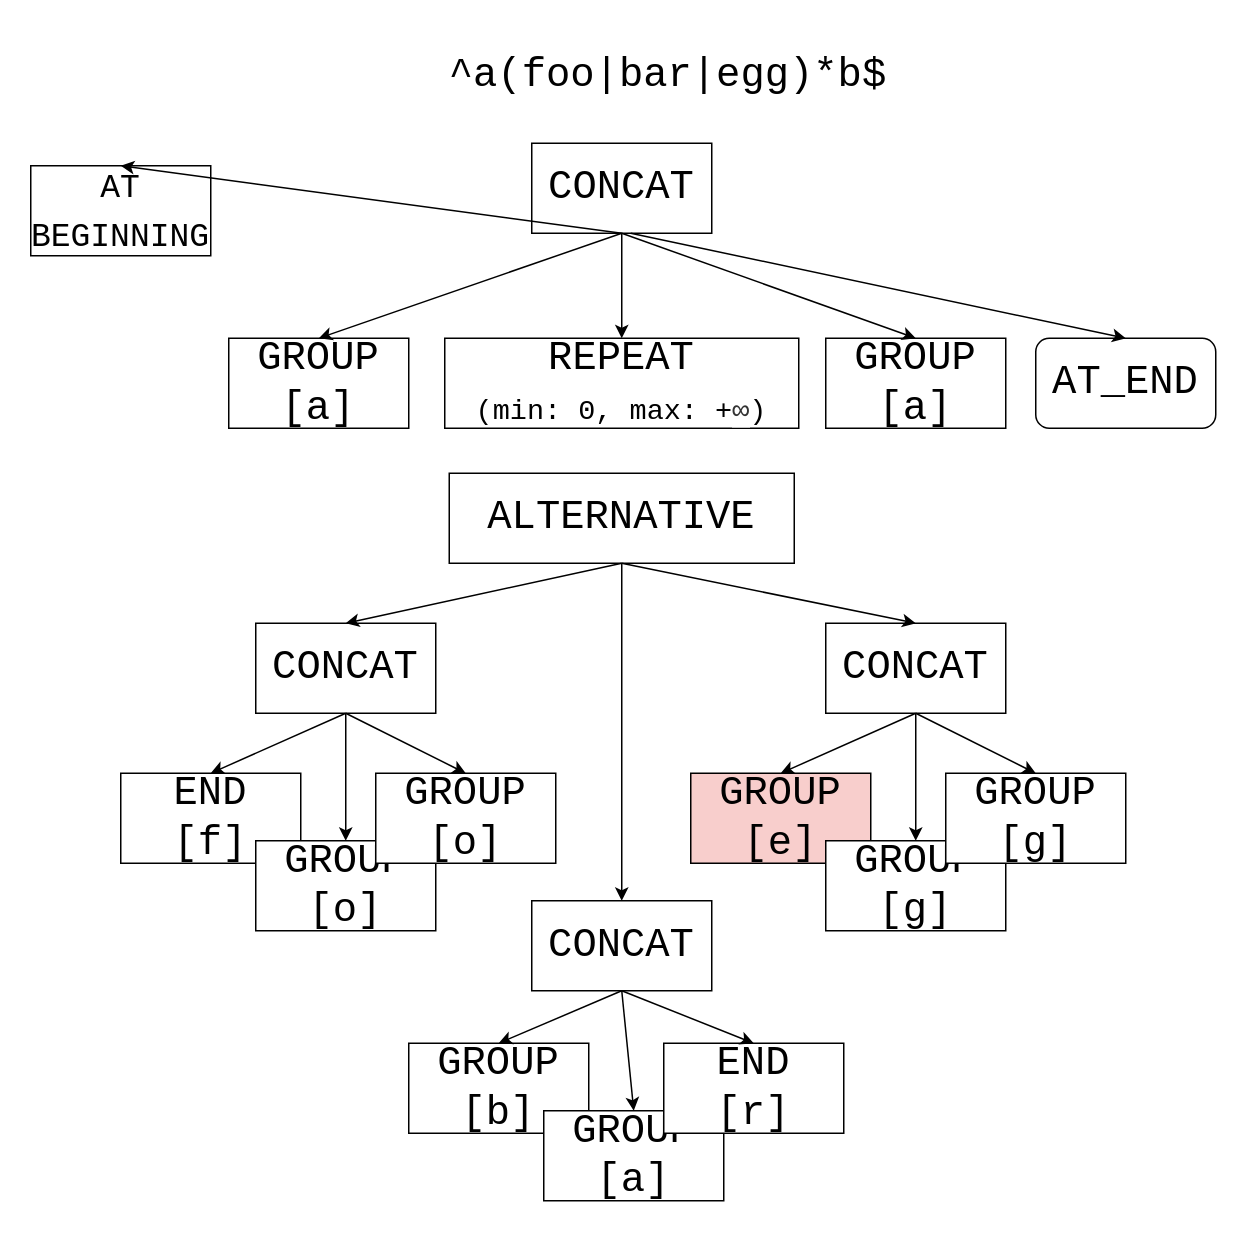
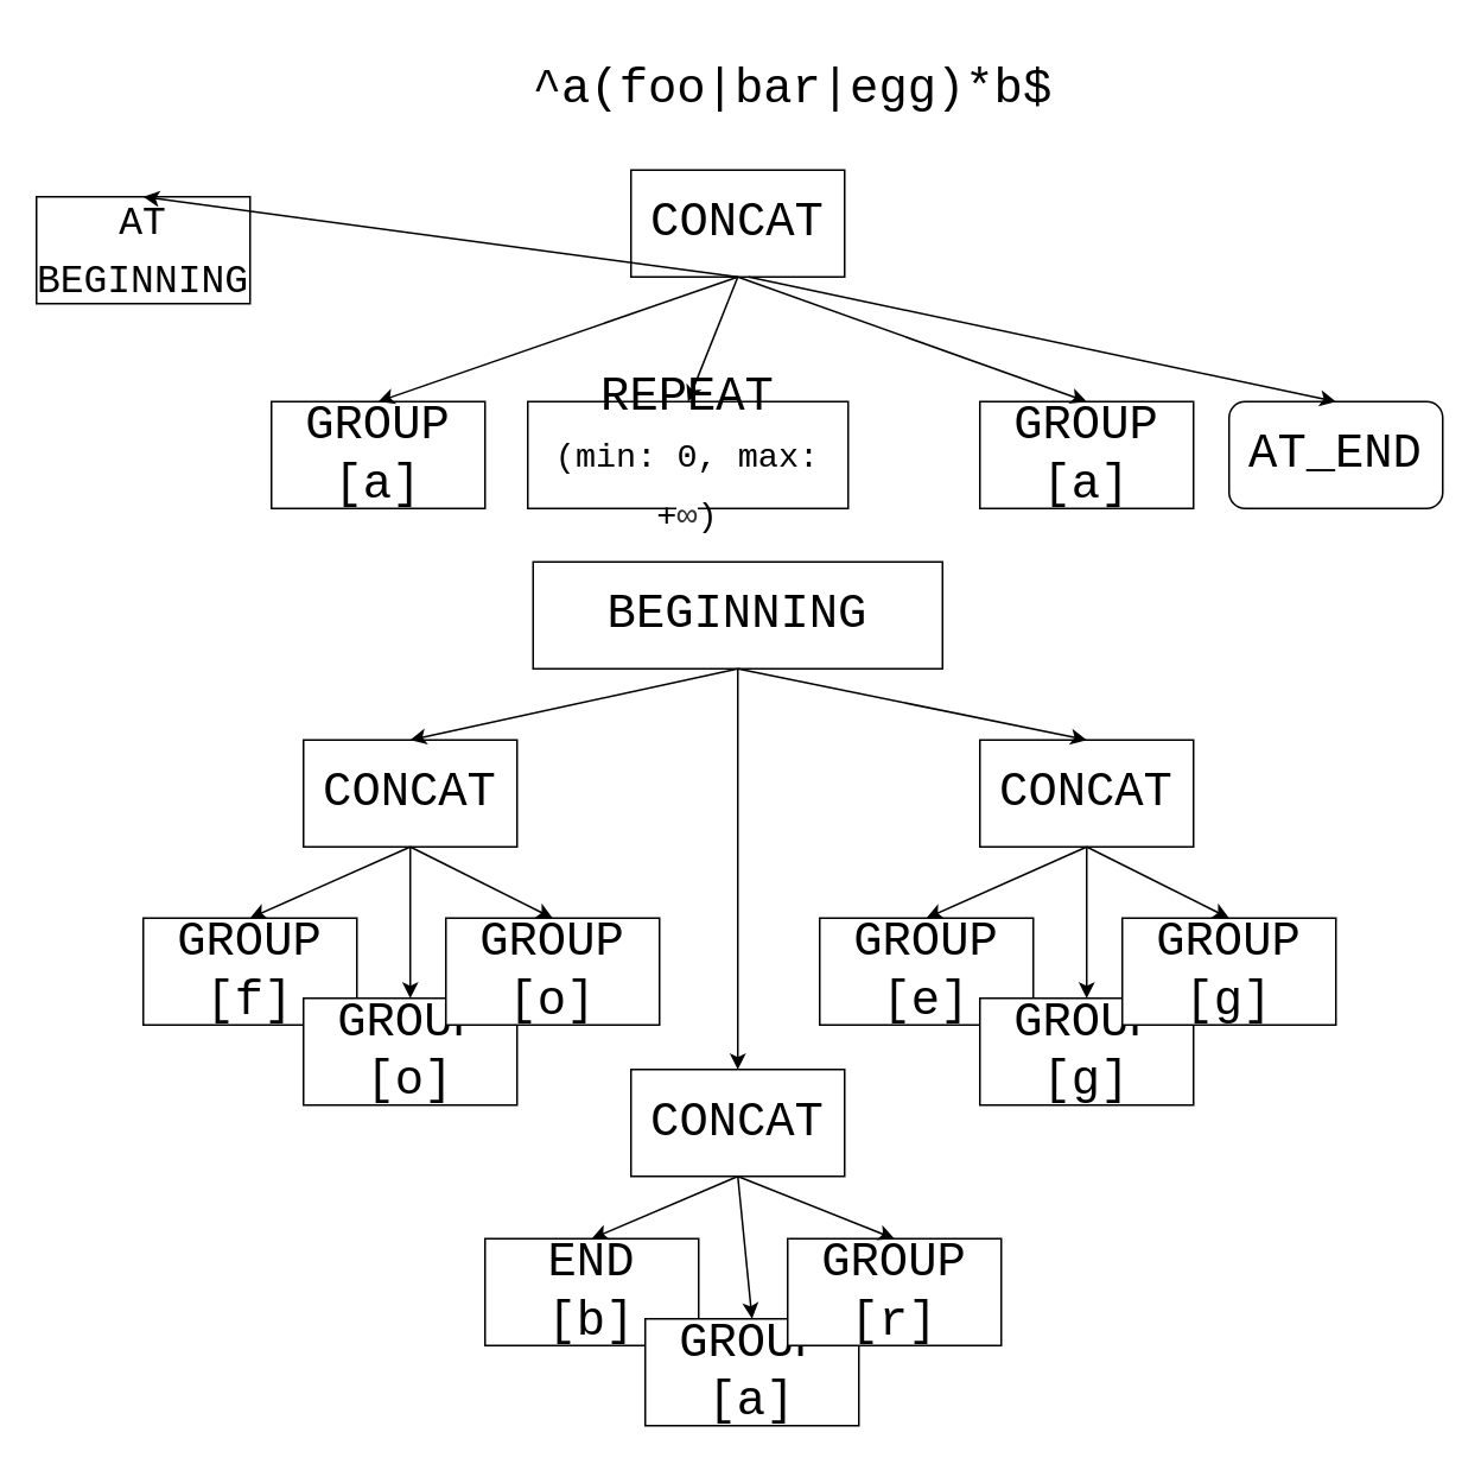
- <mxCell id="6" value="REPEAT&lt;br&gt;&lt;font style=&quot;font-size: 19px&quot;&gt;&lt;span&gt;(min: 0, max: +&lt;/span&gt;&lt;span style=&quot;color: rgb(51, 51, 51); background-color: rgb(255, 255, 255);&quot;&gt;∞&lt;/span&gt;&lt;/font&gt;&lt;font style=&quot;font-size: 19px&quot;&gt;)&lt;/font&gt;" style="rounded=0;whiteSpace=wrap;html=1;fontFamily=Courier New;fontSize=27;" vertex="1" parent="1"><mxGeometry x="296" y="225" width="236" height="60" as="geometry" /></mxCell>
+ <mxCell id="6" value="REPEAT&lt;br&gt;&lt;font style=&quot;font-size: 19px&quot;&gt;&lt;span&gt;(min: 0, max: +&lt;/span&gt;&lt;span style=&quot;color: rgb(51, 51, 51); background-color: rgb(255, 255, 255);&quot;&gt;∞&lt;/span&gt;&lt;/font&gt;&lt;font style=&quot;font-size: 19px&quot;&gt;)&lt;/font&gt;" style="rounded=0;whiteSpace=wrap;html=1;fontFamily=Courier New;fontSize=27;" vertex="1" parent="1"><mxGeometry x="296" y="225" width="180" height="60" as="geometry" /></mxCell>
- <mxCell id="5" value="ALTERNATIVE" style="rounded=0;whiteSpace=wrap;html=1;fontFamily=Courier New;fontSize=27;" vertex="1" parent="1"><mxGeometry x="299" y="315" width="230" height="60" as="geometry" /></mxCell>
+ <mxCell id="5" value="BEGINNING" style="rounded=0;whiteSpace=wrap;html=1;fontFamily=Courier New;fontSize=27;" vertex="1" parent="1"><mxGeometry x="299" y="315" width="230" height="60" as="geometry" /></mxCell>
- <mxCell id="11" value="END&lt;br&gt;[f]" style="rounded=0;whiteSpace=wrap;html=1;fontFamily=Courier New;fontSize=27;" vertex="1" parent="1"><mxGeometry x="80" y="515" width="120" height="60" as="geometry" /></mxCell>
+ <mxCell id="11" value="GROUP&lt;br&gt;[f]" style="rounded=0;whiteSpace=wrap;html=1;fontFamily=Courier New;fontSize=27;" vertex="1" parent="1"><mxGeometry x="80" y="515" width="120" height="60" as="geometry" /></mxCell>
- <mxCell id="14" value="GROUP&lt;br&gt;[e]" style="rounded=0;whiteSpace=wrap;html=1;fontFamily=Courier New;fontSize=27;fillColor=#f8cecc;" vertex="1" parent="1"><mxGeometry x="460" y="515" width="120" height="60" as="geometry" /></mxCell>
+ <mxCell id="14" value="GROUP&lt;br&gt;[e]" style="rounded=0;whiteSpace=wrap;html=1;fontFamily=Courier New;fontSize=27;" vertex="1" parent="1"><mxGeometry x="460" y="515" width="120" height="60" as="geometry" /></mxCell>
- <mxCell id="17" value="GROUP&lt;br&gt;[b]" style="rounded=0;whiteSpace=wrap;html=1;fontFamily=Courier New;fontSize=27;" vertex="1" parent="1"><mxGeometry x="272" y="695" width="120" height="60" as="geometry" /></mxCell>
+ <mxCell id="17" value="END&lt;br&gt;[b]" style="rounded=0;whiteSpace=wrap;html=1;fontFamily=Courier New;fontSize=27;" vertex="1" parent="1"><mxGeometry x="272" y="695" width="120" height="60" as="geometry" /></mxCell>
- <mxCell id="19" value="END&lt;br&gt;[r]" style="rounded=0;whiteSpace=wrap;html=1;fontFamily=Courier New;fontSize=27;" vertex="1" parent="1"><mxGeometry x="442" y="695" width="120" height="60" as="geometry" /></mxCell>
+ <mxCell id="19" value="GROUP&lt;br&gt;[r]" style="rounded=0;whiteSpace=wrap;html=1;fontFamily=Courier New;fontSize=27;" vertex="1" parent="1"><mxGeometry x="442" y="695" width="120" height="60" as="geometry" /></mxCell>
